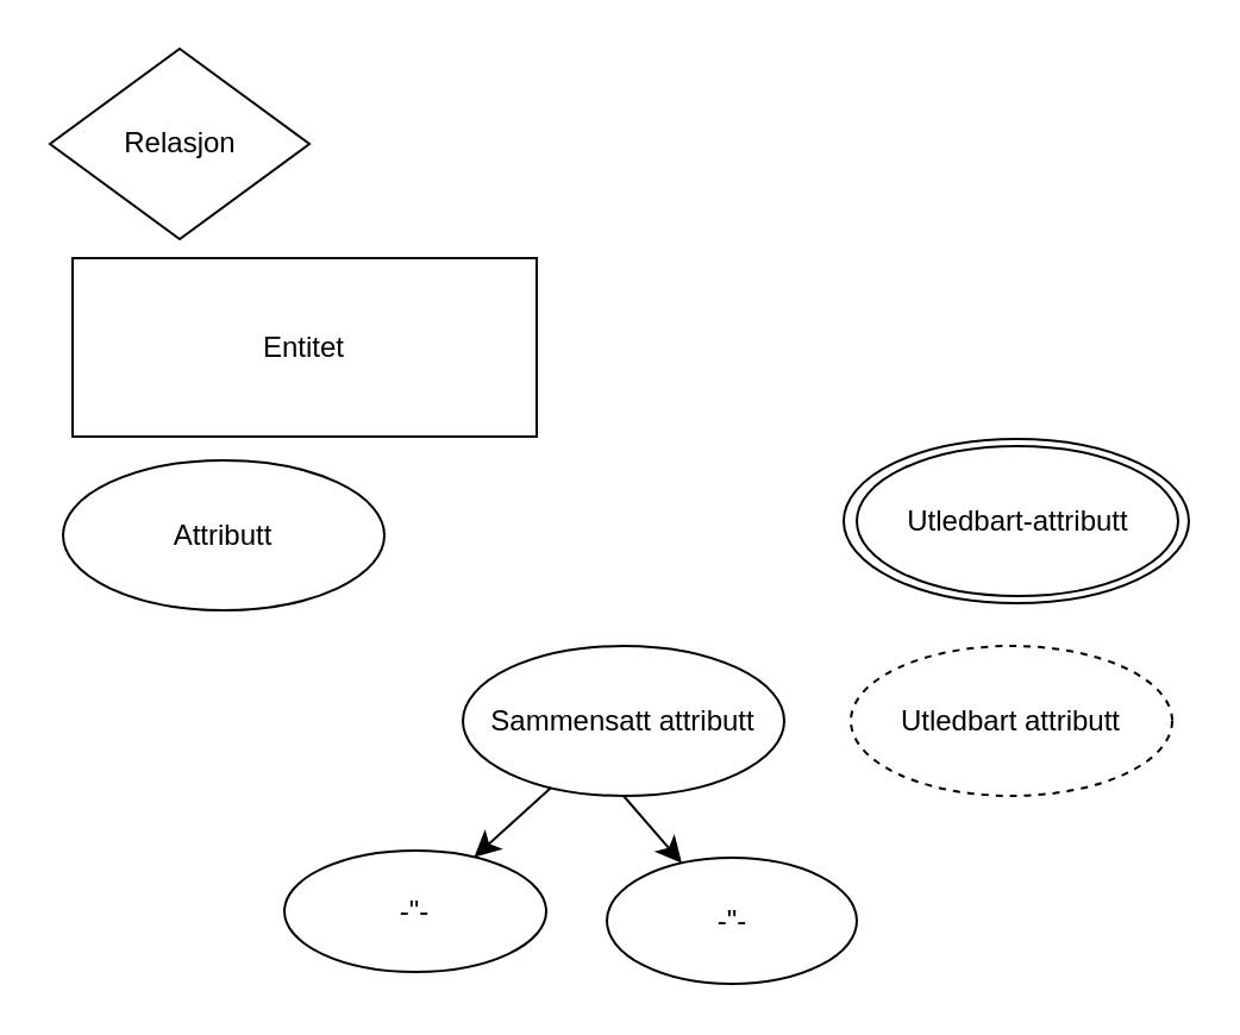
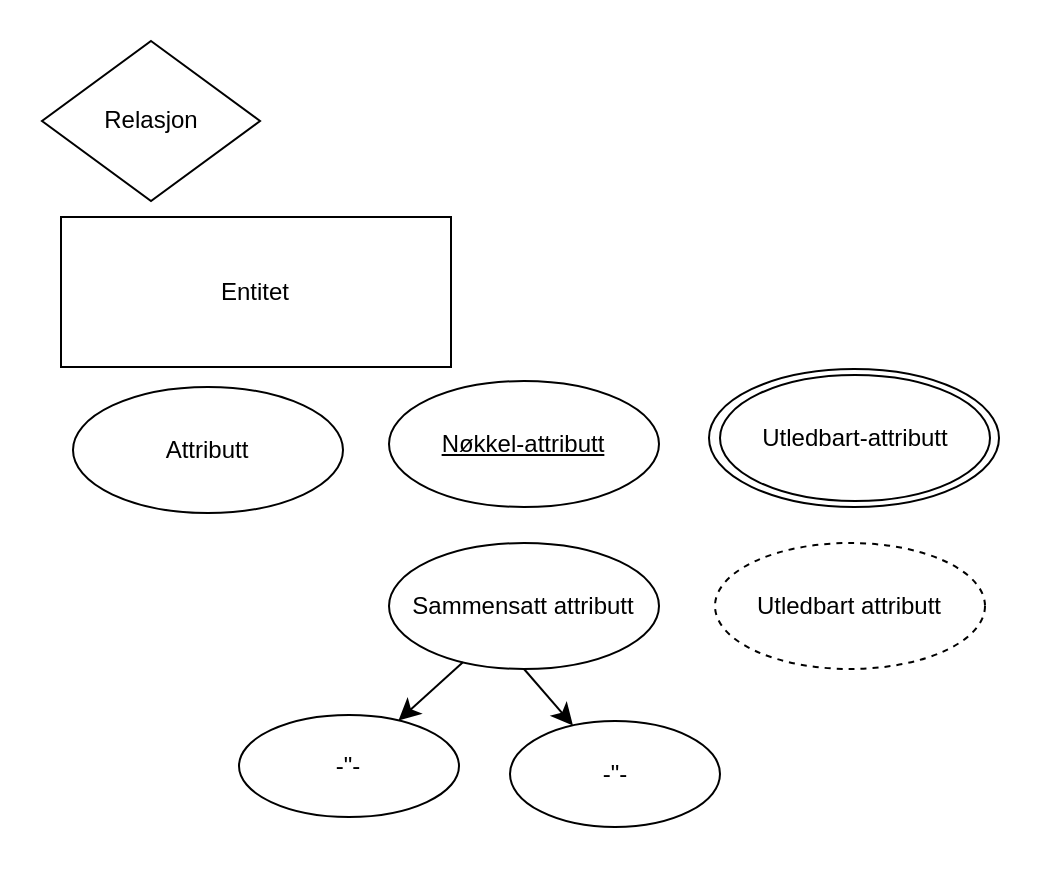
+ <mxCell id="7" value="&lt;u&gt;Nøkkel-attributt&lt;/u&gt;" style="ellipse;whiteSpace=wrap;html=1;" vertex="1" parent="1"><mxGeometry x="194" y="190" width="135" height="63" as="geometry" /></mxCell>
- <mxCell id="6" value="Attributt" style="ellipse;whiteSpace=wrap;html=1;" vertex="1" parent="1"><mxGeometry x="26" y="193" width="135" height="63" as="geometry" /></mxCell>
+ <mxCell id="6" value="Attributt" style="ellipse;whiteSpace=wrap;html=1;" vertex="1" parent="1"><mxGeometry x="36" y="193" width="135" height="63" as="geometry" /></mxCell>
